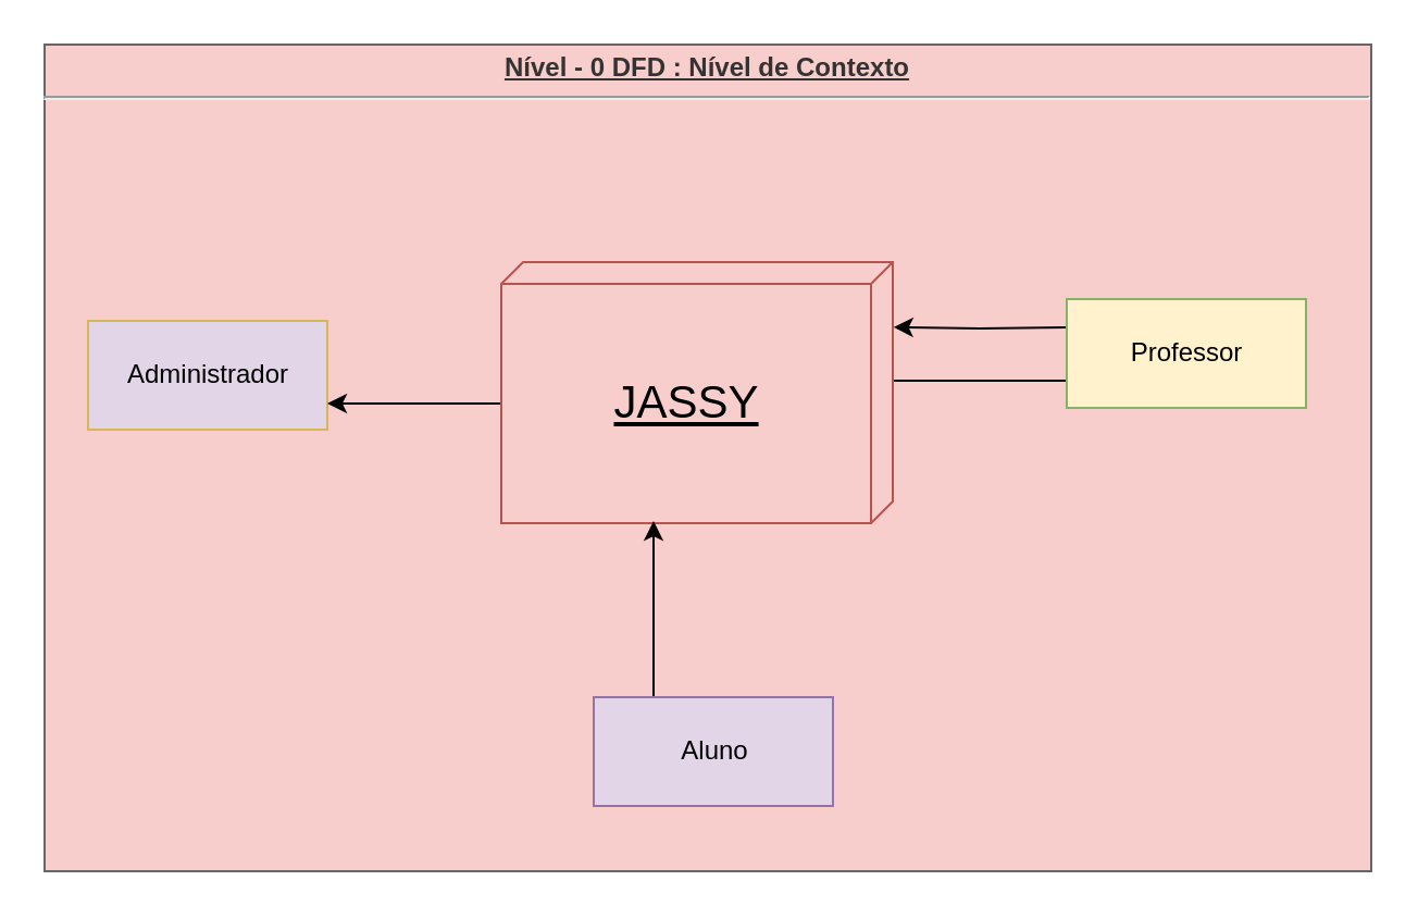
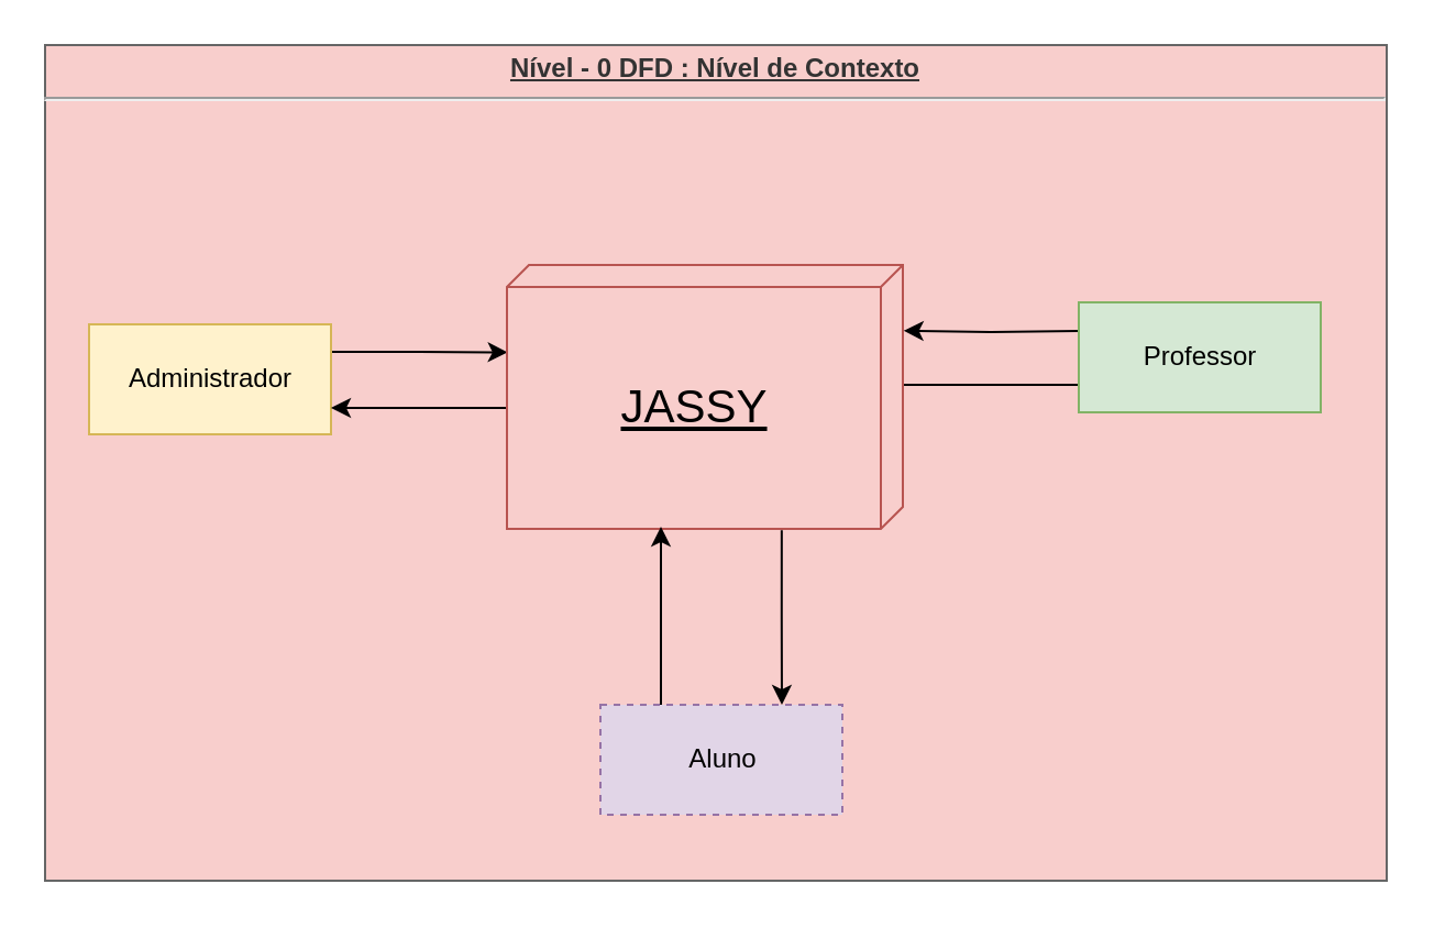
+ <mxCell id="3" style="edgeStyle=orthogonalEdgeStyle;rounded=0;orthogonalLoop=1;jettySize=auto;html=1;exitX=1;exitY=0.25;exitDx=0;exitDy=0;entryX=0.331;entryY=0.998;entryDx=0;entryDy=0;entryPerimeter=0;" parent="1" source="4" target="8" edge="1"><mxGeometry relative="1" as="geometry" /></mxCell>
- <mxCell id="12" value="Professor" style="html=1;fillColor=#fff2cc;strokeColor=#82b366;" parent="1" vertex="1"><mxGeometry x="490" y="137" width="110" height="50" as="geometry" /></mxCell>
+ <mxCell id="12" value="Professor" style="html=1;fillColor=#d5e8d4;strokeColor=#82b366;" parent="1" vertex="1"><mxGeometry x="490" y="137" width="110" height="50" as="geometry" /></mxCell>
- <mxCell id="4" value="Administrador" style="html=1;fillColor=#e1d5e7;strokeColor=#d6b656;" parent="1" vertex="1"><mxGeometry x="40" y="147" width="110" height="50" as="geometry" /></mxCell>
+ <mxCell id="4" value="Administrador" style="html=1;fillColor=#fff2cc;strokeColor=#d6b656;" parent="1" vertex="1"><mxGeometry x="40" y="147" width="110" height="50" as="geometry" /></mxCell>
+ <mxCell id="5" style="edgeStyle=orthogonalEdgeStyle;rounded=0;orthogonalLoop=1;jettySize=auto;html=1;exitX=1.005;exitY=0.306;exitDx=0;exitDy=0;exitPerimeter=0;entryX=0.75;entryY=0;entryDx=0;entryDy=0;" parent="1" source="8" target="10" edge="1"><mxGeometry relative="1" as="geometry" /></mxCell>
- <mxCell id="10" value="Aluno" style="html=1;fillColor=#e1d5e7;strokeColor=#9673a6;" parent="1" vertex="1"><mxGeometry x="272.5" y="320" width="110" height="50" as="geometry" /></mxCell>
+ <mxCell id="10" value="Aluno" style="html=1;fillColor=#e1d5e7;strokeColor=#9673a6;dashed=1;" parent="1" vertex="1"><mxGeometry x="272.5" y="320" width="110" height="50" as="geometry" /></mxCell>
